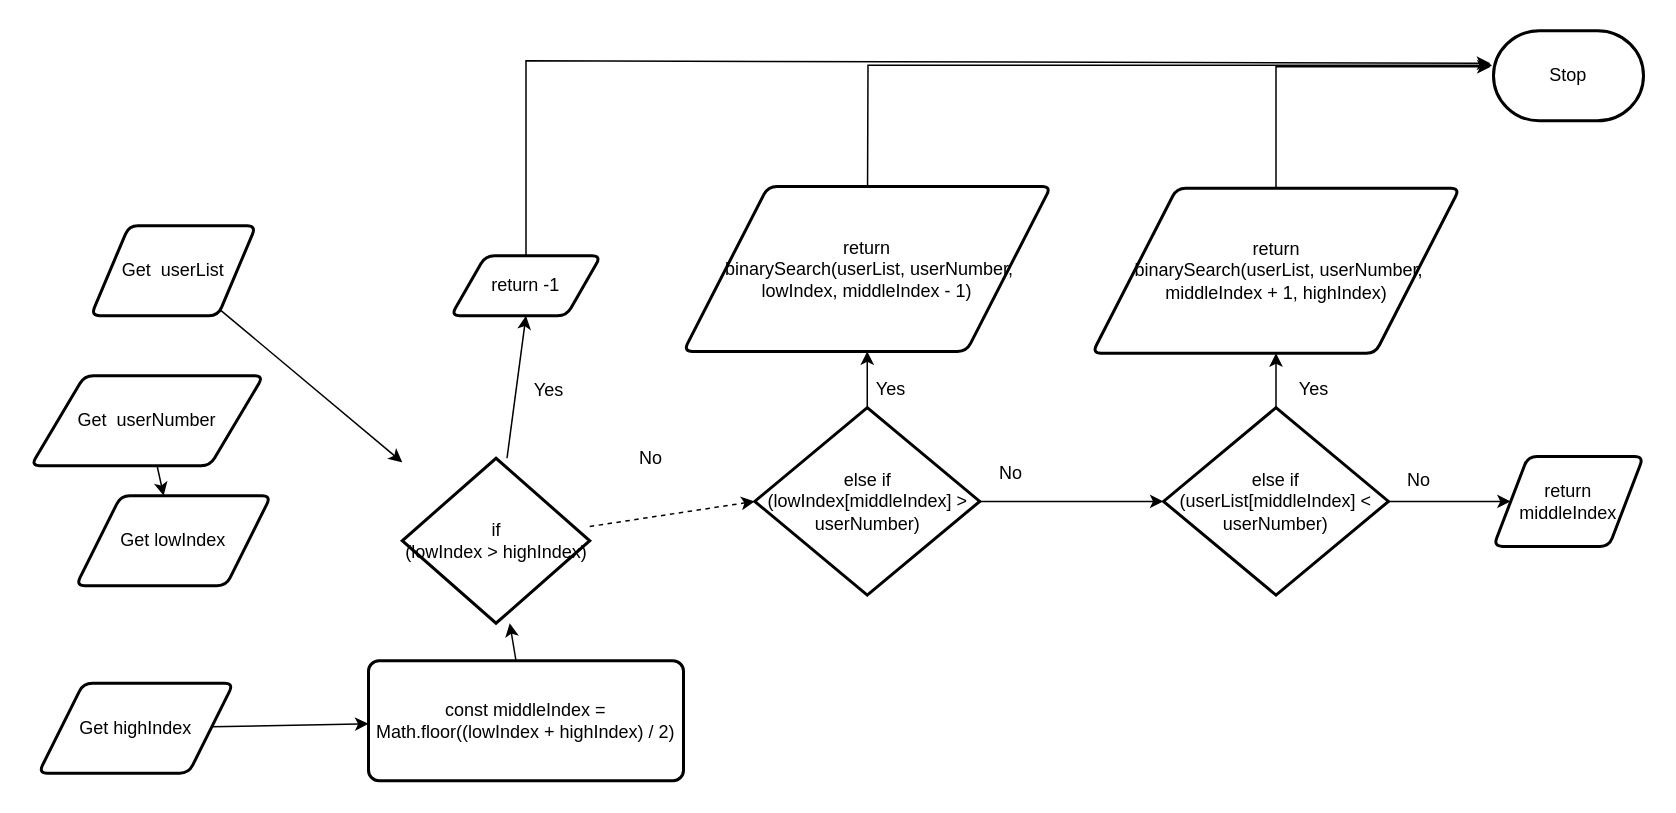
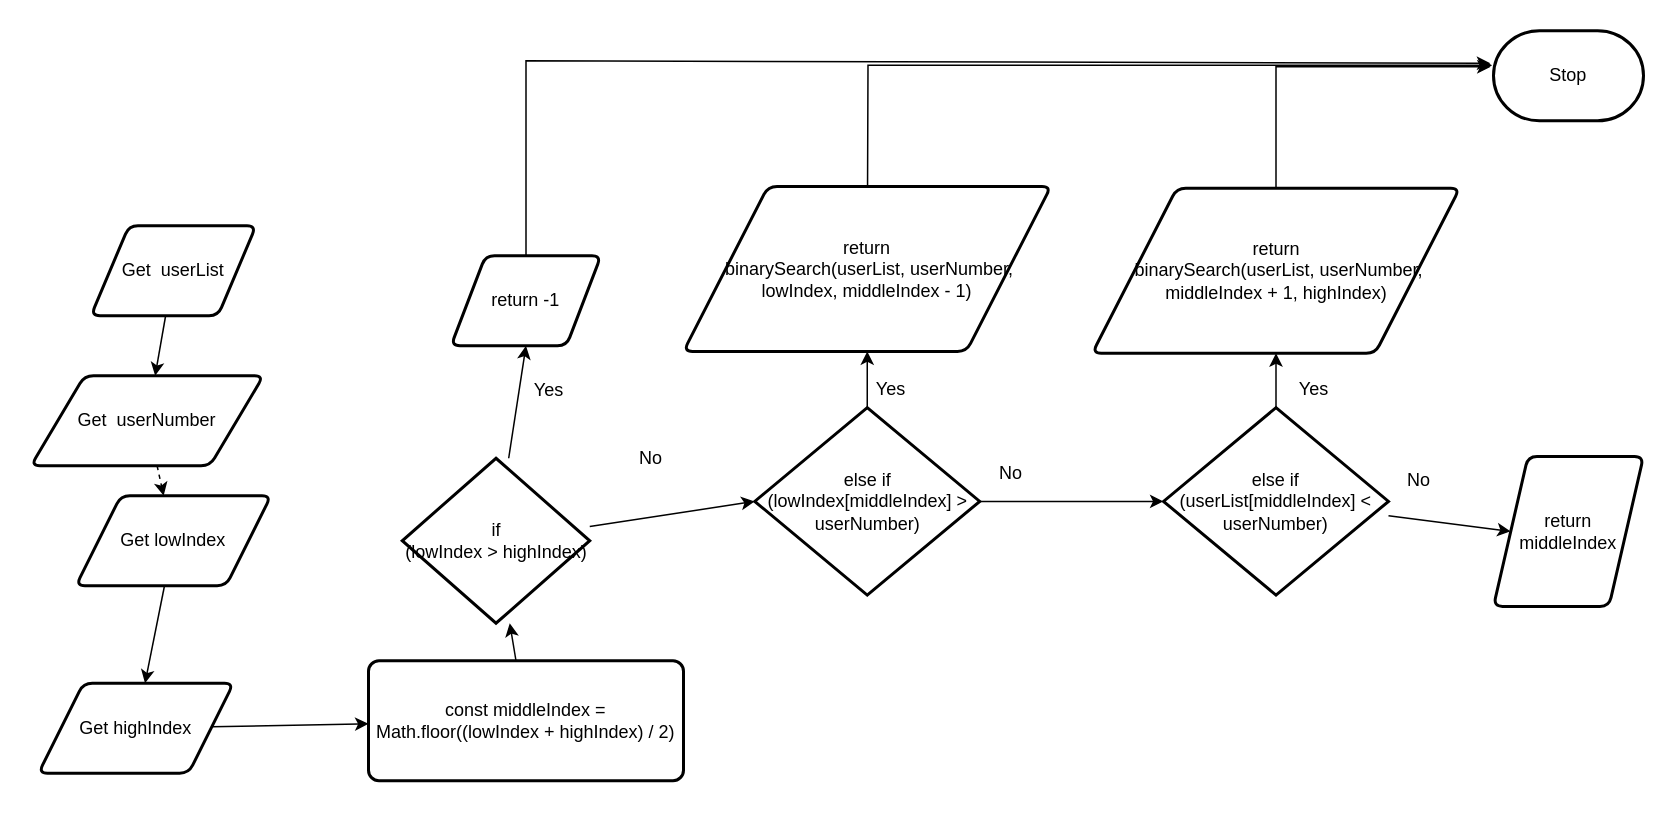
- <mxCell id="16" value="return -1" style="shape=parallelogram;html=1;strokeWidth=2;perimeter=parallelogramPerimeter;whiteSpace=wrap;rounded=1;arcSize=12;size=0.23;" vertex="1" parent="1"><mxGeometry x="300" y="170" width="100" height="40" as="geometry" /></mxCell>
+ <mxCell id="16" value="return -1" style="shape=parallelogram;html=1;strokeWidth=2;perimeter=parallelogramPerimeter;whiteSpace=wrap;rounded=1;arcSize=12;size=0.23;" vertex="1" parent="1"><mxGeometry x="300" y="170" width="100" height="60" as="geometry" /></mxCell>
- <mxCell id="2" style="edgeStyle=none;html=1;" edge="1" parent="1" source="3" target="14"><mxGeometry relative="1" as="geometry" /></mxCell>
+ <mxCell id="2" style="edgeStyle=none;html=1;" edge="1" parent="1" source="3" target="5"><mxGeometry relative="1" as="geometry" /></mxCell>
- <mxCell id="4" style="edgeStyle=none;html=1;" edge="1" parent="1" source="5" target="7"><mxGeometry relative="1" as="geometry" /></mxCell>
+ <mxCell id="4" style="edgeStyle=none;html=1;dashed=1;" edge="1" parent="1" source="5" target="7"><mxGeometry relative="1" as="geometry" /></mxCell>
- <mxCell id="32" value="return middleIndex" style="shape=parallelogram;html=1;strokeWidth=2;perimeter=parallelogramPerimeter;whiteSpace=wrap;rounded=1;arcSize=12;size=0.23;" vertex="1" parent="1"><mxGeometry x="995" y="303.75" width="100" height="60" as="geometry" /></mxCell>
+ <mxCell id="32" value="return middleIndex" style="shape=parallelogram;html=1;strokeWidth=2;perimeter=parallelogramPerimeter;whiteSpace=wrap;rounded=1;arcSize=12;size=0.23;" vertex="1" parent="1"><mxGeometry x="995" y="303.75" width="100" height="100" as="geometry" /></mxCell>
- <mxCell id="13" style="edgeStyle=none;html=1;entryX=0;entryY=0.5;entryDx=0;entryDy=0;entryPerimeter=0;dashed=1;" edge="1" parent="1" source="14" target="21"><mxGeometry relative="1" as="geometry" /></mxCell>
+ <mxCell id="13" style="edgeStyle=none;html=1;entryX=0;entryY=0.5;entryDx=0;entryDy=0;entryPerimeter=0;" edge="1" parent="1" source="14" target="21"><mxGeometry relative="1" as="geometry" /></mxCell>
+ <mxCell id="6" style="edgeStyle=none;html=1;" edge="1" parent="1" source="7" target="9"><mxGeometry relative="1" as="geometry" /></mxCell>
